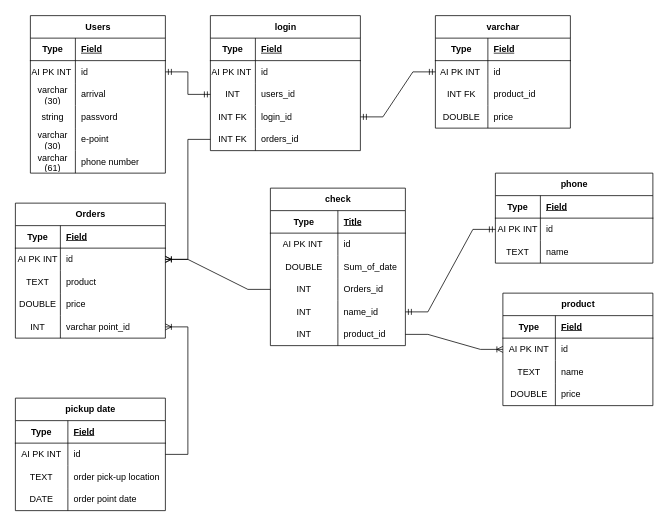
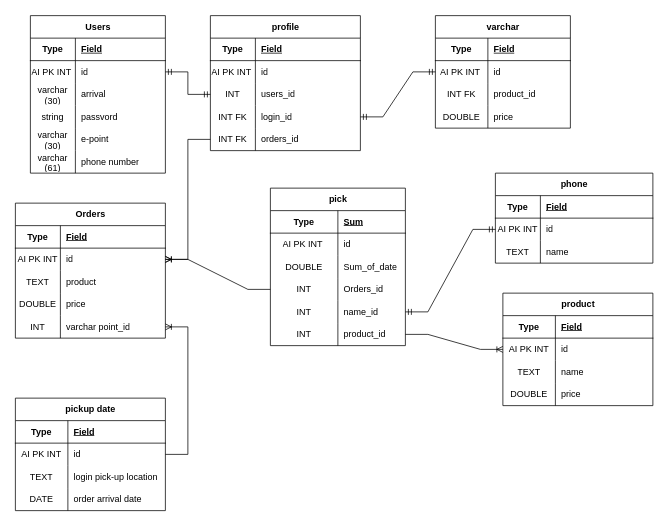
- <mxCell id="79" value="login" style="shape=table;startSize=30;container=1;collapsible=1;childLayout=tableLayout;fixedRows=1;rowLines=0;fontStyle=1;align=center;resizeLast=1;html=1;" parent="1" vertex="1"><mxGeometry x="280" y="20" width="200" height="180" as="geometry" /></mxCell>
+ <mxCell id="79" value="profile" style="shape=table;startSize=30;container=1;collapsible=1;childLayout=tableLayout;fixedRows=1;rowLines=0;fontStyle=1;align=center;resizeLast=1;html=1;" parent="1" vertex="1"><mxGeometry x="280" y="20" width="200" height="180" as="geometry" /></mxCell>
- <mxCell id="34" value="check" style="shape=table;startSize=30;container=1;collapsible=1;childLayout=tableLayout;fixedRows=1;rowLines=0;fontStyle=1;align=center;resizeLast=1;html=1;" parent="1" vertex="1"><mxGeometry x="360" y="250" width="180" height="210" as="geometry" /></mxCell>
+ <mxCell id="34" value="pick" style="shape=table;startSize=30;container=1;collapsible=1;childLayout=tableLayout;fixedRows=1;rowLines=0;fontStyle=1;align=center;resizeLast=1;html=1;" parent="1" vertex="1"><mxGeometry x="360" y="250" width="180" height="210" as="geometry" /></mxCell>
- <mxCell id="37" value="Title" style="shape=partialRectangle;connectable=0;fillColor=none;top=0;left=0;bottom=0;right=0;align=left;spacingLeft=6;fontStyle=5;overflow=hidden;whiteSpace=wrap;html=1;" parent="35" vertex="1"><mxGeometry x="90" width="90" height="30" as="geometry"><mxRectangle width="90" height="30" as="alternateBounds" /></mxGeometry></mxCell>
+ <mxCell id="37" value="Sum" style="shape=partialRectangle;connectable=0;fillColor=none;top=0;left=0;bottom=0;right=0;align=left;spacingLeft=6;fontStyle=5;overflow=hidden;whiteSpace=wrap;html=1;" parent="35" vertex="1"><mxGeometry x="90" width="90" height="30" as="geometry"><mxRectangle width="90" height="30" as="alternateBounds" /></mxGeometry></mxCell>
- <mxCell id="109" value="order pick-up location" style="shape=partialRectangle;connectable=0;fillColor=none;top=0;left=0;bottom=0;right=0;align=left;spacingLeft=6;overflow=hidden;whiteSpace=wrap;html=1;" parent="107" vertex="1"><mxGeometry x="70" width="130" height="30" as="geometry"><mxRectangle width="130" height="30" as="alternateBounds" /></mxGeometry></mxCell>
+ <mxCell id="109" value="login pick-up location" style="shape=partialRectangle;connectable=0;fillColor=none;top=0;left=0;bottom=0;right=0;align=left;spacingLeft=6;overflow=hidden;whiteSpace=wrap;html=1;" parent="107" vertex="1"><mxGeometry x="70" width="130" height="30" as="geometry"><mxRectangle width="130" height="30" as="alternateBounds" /></mxGeometry></mxCell>
- <mxCell id="112" value="order point date" style="shape=partialRectangle;connectable=0;fillColor=none;top=0;left=0;bottom=0;right=0;align=left;spacingLeft=6;overflow=hidden;whiteSpace=wrap;html=1;" parent="110" vertex="1"><mxGeometry x="70" width="130" height="30" as="geometry"><mxRectangle width="130" height="30" as="alternateBounds" /></mxGeometry></mxCell>
+ <mxCell id="112" value="order arrival date" style="shape=partialRectangle;connectable=0;fillColor=none;top=0;left=0;bottom=0;right=0;align=left;spacingLeft=6;overflow=hidden;whiteSpace=wrap;html=1;" parent="110" vertex="1"><mxGeometry x="70" width="130" height="30" as="geometry"><mxRectangle width="130" height="30" as="alternateBounds" /></mxGeometry></mxCell>
